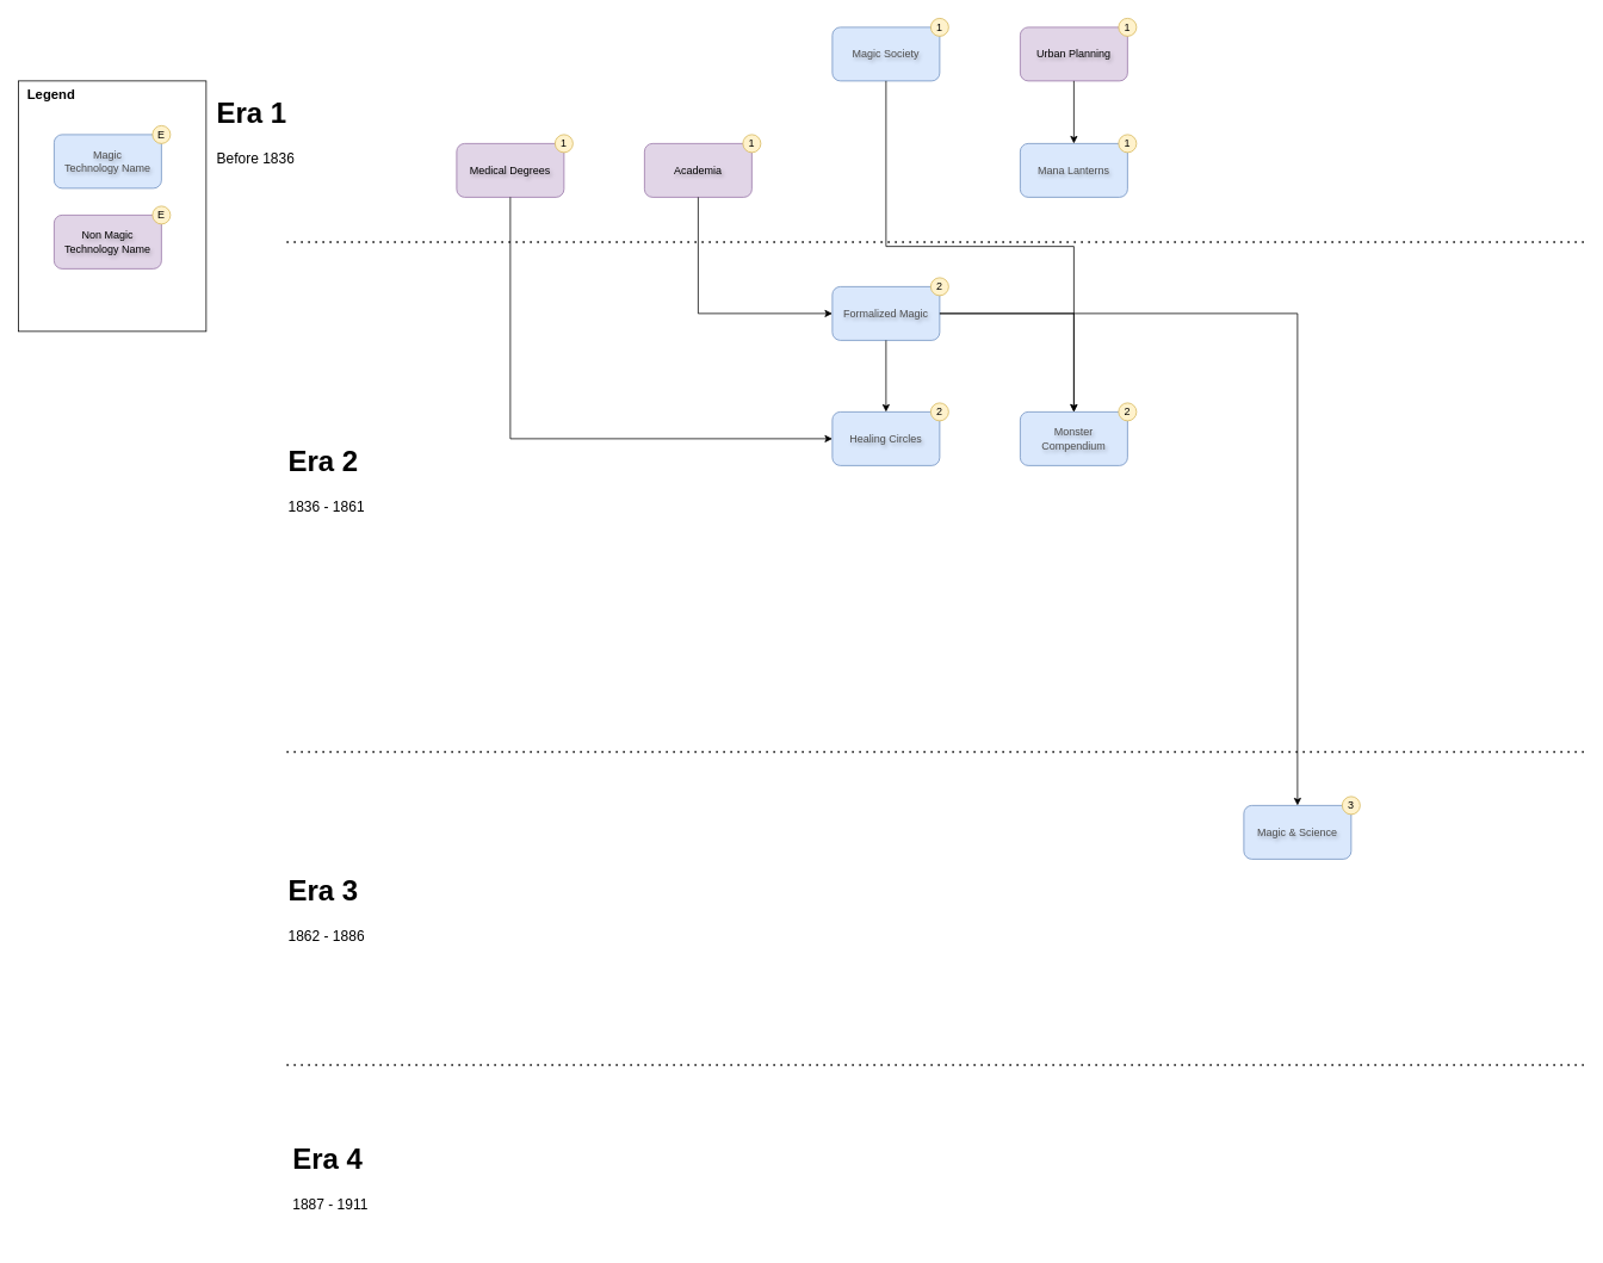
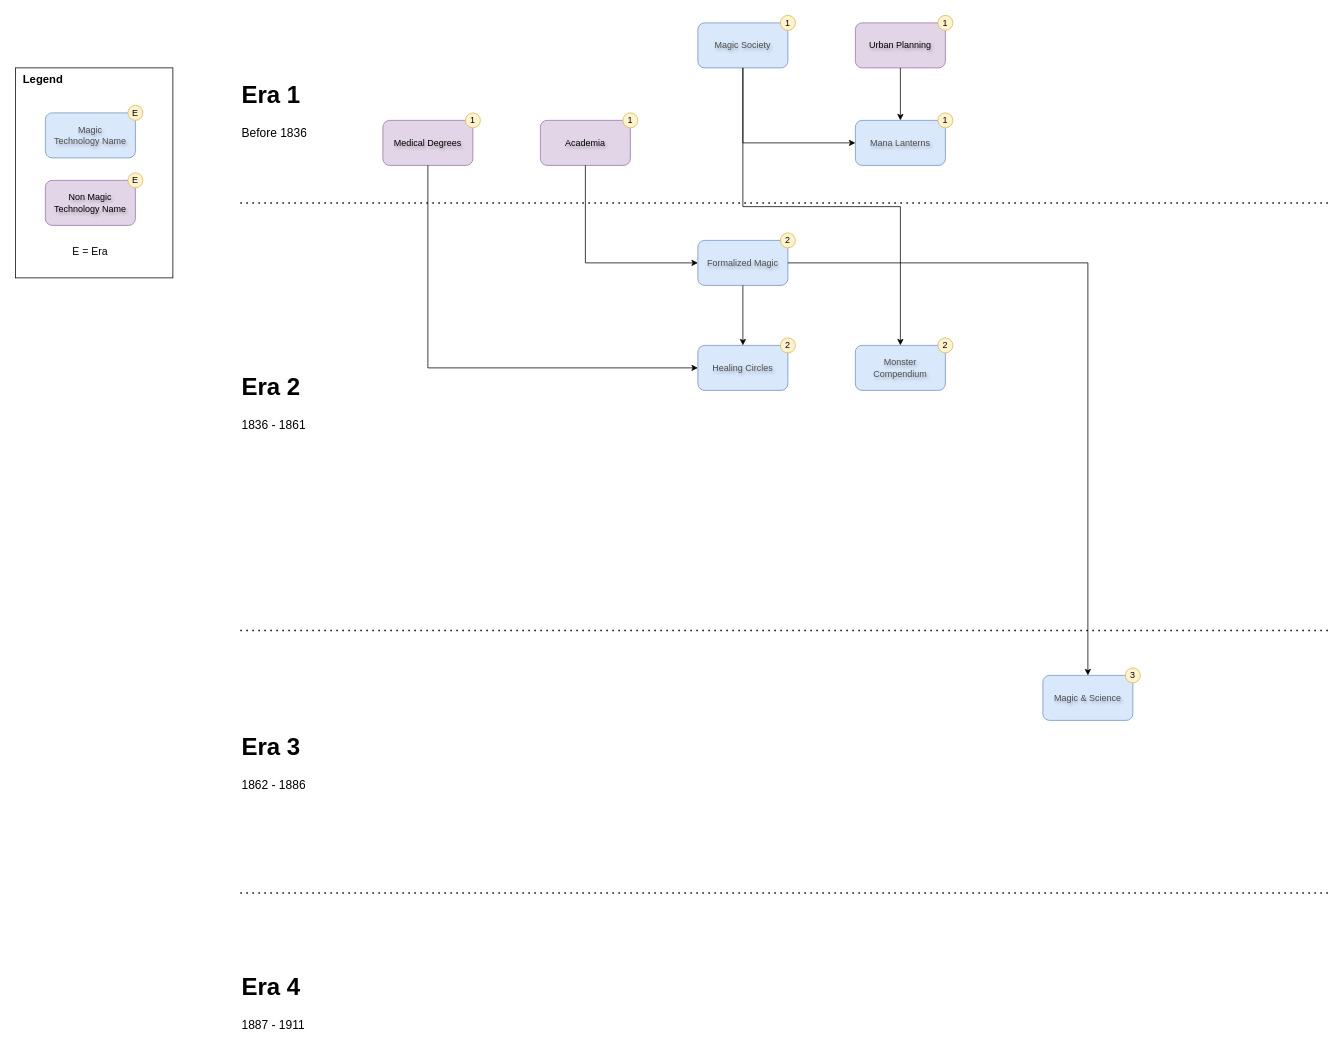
- <mxCell id="22" value="&lt;h1 style=&quot;margin-top: 0px;&quot;&gt;&lt;span style=&quot;background-color: transparent; color: light-dark(rgb(0, 0, 0), rgb(255, 255, 255));&quot;&gt;Era 1&lt;/span&gt;&lt;br&gt;&lt;/h1&gt;&lt;div&gt;&lt;span style=&quot;background-color: transparent;&quot;&gt;Before 1836&lt;br&gt;&lt;/span&gt;&lt;/div&gt;" style="text;html=1;whiteSpace=wrap;overflow=hidden;rounded=0;fontSize=16;" parent="1" vertex="1"><mxGeometry x="240" y="100" width="110" height="100" as="geometry" /></mxCell>
+ <mxCell id="22" value="&lt;h1 style=&quot;margin-top: 0px;&quot;&gt;&lt;span style=&quot;background-color: transparent; color: light-dark(rgb(0, 0, 0), rgb(255, 255, 255));&quot;&gt;Era 1&lt;/span&gt;&lt;br&gt;&lt;/h1&gt;&lt;div&gt;&lt;span style=&quot;background-color: transparent;&quot;&gt;Before 1836&lt;br&gt;&lt;/span&gt;&lt;/div&gt;" style="text;html=1;whiteSpace=wrap;overflow=hidden;rounded=0;fontSize=16;" parent="1" vertex="1"><mxGeometry x="320" y="100" width="110" height="100" as="geometry" /></mxCell>
+ <mxCell id="12" style="edgeStyle=orthogonalEdgeStyle;rounded=0;orthogonalLoop=1;jettySize=auto;html=1;entryX=0;entryY=0.5;entryDx=0;entryDy=0;" parent="1" source="4" target="7" edge="1"><mxGeometry relative="1" as="geometry"><Array as="points"><mxPoint x="990" y="190" /></Array></mxGeometry></mxCell>
+ <mxCell id="28" value="&lt;font style=&quot;font-size: 14px;&quot;&gt;E = Era&lt;/font&gt;" style="text;html=1;align=center;verticalAlign=middle;whiteSpace=wrap;rounded=0;" parent="1" vertex="1"><mxGeometry x="90" y="320" width="60" height="30" as="geometry" /></mxCell>
- <mxCell id="50" style="edgeStyle=orthogonalEdgeStyle;rounded=0;orthogonalLoop=1;jettySize=auto;html=1;entryX=0.5;entryY=0;entryDx=0;entryDy=0;" edge="1" parent="1" source="10" target="45"><mxGeometry relative="1" as="geometry"><mxPoint x="1200" y="460" as="targetPoint" /></mxGeometry></mxCell>
- <mxCell id="24" value="&lt;h1 style=&quot;margin-top: 0px;&quot;&gt;&lt;span style=&quot;background-color: transparent; color: light-dark(rgb(0, 0, 0), rgb(255, 255, 255));&quot;&gt;Era 4&lt;/span&gt;&lt;br&gt;&lt;/h1&gt;&lt;div&gt;&lt;span style=&quot;background-color: transparent;&quot;&gt;1887 - 1911&lt;br&gt;&lt;/span&gt;&lt;/div&gt;" style="text;html=1;whiteSpace=wrap;overflow=hidden;rounded=0;fontSize=16;" parent="1" vertex="1"><mxGeometry x="325" y="1270" width="110" height="100" as="geometry" /></mxCell>
+ <mxCell id="24" value="&lt;h1 style=&quot;margin-top: 0px;&quot;&gt;&lt;span style=&quot;background-color: transparent; color: light-dark(rgb(0, 0, 0), rgb(255, 255, 255));&quot;&gt;Era 4&lt;/span&gt;&lt;br&gt;&lt;/h1&gt;&lt;div&gt;&lt;span style=&quot;background-color: transparent;&quot;&gt;1887 - 1911&lt;br&gt;&lt;/span&gt;&lt;/div&gt;" style="text;html=1;whiteSpace=wrap;overflow=hidden;rounded=0;fontSize=16;" parent="1" vertex="1"><mxGeometry x="320" y="1290" width="110" height="100" as="geometry" /></mxCell>
